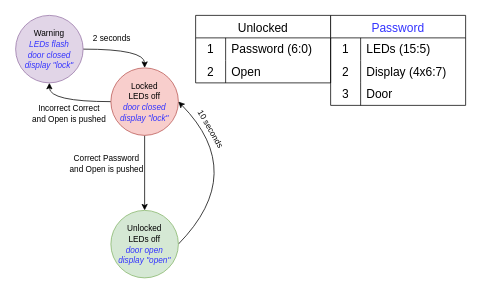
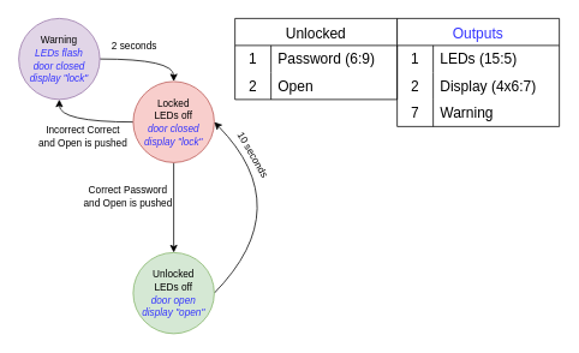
- <mxCell id="18" value="Password" style="shape=table;startSize=30;container=1;collapsible=0;childLayout=tableLayout;fixedRows=1;rowLines=0;fontStyle=0;strokeColor=default;fontSize=16;fontColor=#3333FF;" vertex="1" parent="1"><mxGeometry x="440" y="20" width="180" height="120" as="geometry" /></mxCell>
+ <mxCell id="18" value="Outputs" style="shape=table;startSize=30;container=1;collapsible=0;childLayout=tableLayout;fixedRows=1;rowLines=0;fontStyle=0;strokeColor=default;fontSize=16;fontColor=#3333FF;" vertex="1" parent="1"><mxGeometry x="440" y="20" width="180" height="120" as="geometry" /></mxCell>
- <mxCell id="9" value="Password (6:0)" style="shape=partialRectangle;html=1;whiteSpace=wrap;connectable=0;fillColor=none;top=0;left=0;bottom=0;right=0;align=left;spacingLeft=6;overflow=hidden;strokeColor=inherit;fontSize=16;" vertex="1" parent="7"><mxGeometry x="40" width="140" height="30" as="geometry"><mxRectangle width="140" height="30" as="alternateBounds" /></mxGeometry></mxCell>
+ <mxCell id="9" value="Password (6:9)" style="shape=partialRectangle;html=1;whiteSpace=wrap;connectable=0;fillColor=none;top=0;left=0;bottom=0;right=0;align=left;spacingLeft=6;overflow=hidden;strokeColor=inherit;fontSize=16;" vertex="1" parent="7"><mxGeometry x="40" width="140" height="30" as="geometry"><mxRectangle width="140" height="30" as="alternateBounds" /></mxGeometry></mxCell>
- <mxCell id="26" value="3" style="shape=partialRectangle;html=1;whiteSpace=wrap;connectable=0;fillColor=none;top=0;left=0;bottom=0;right=0;overflow=hidden;strokeColor=inherit;fontSize=16;" vertex="1" parent="25"><mxGeometry width="40" height="30" as="geometry"><mxRectangle width="40" height="30" as="alternateBounds" /></mxGeometry></mxCell>
+ <mxCell id="26" value="7" style="shape=partialRectangle;html=1;whiteSpace=wrap;connectable=0;fillColor=none;top=0;left=0;bottom=0;right=0;overflow=hidden;strokeColor=inherit;fontSize=16;" vertex="1" parent="25"><mxGeometry width="40" height="30" as="geometry"><mxRectangle width="40" height="30" as="alternateBounds" /></mxGeometry></mxCell>
- <mxCell id="27" value="Door" style="shape=partialRectangle;html=1;whiteSpace=wrap;connectable=0;fillColor=none;top=0;left=0;bottom=0;right=0;align=left;spacingLeft=6;overflow=hidden;strokeColor=inherit;fontSize=16;" vertex="1" parent="25"><mxGeometry x="40" width="140" height="30" as="geometry"><mxRectangle width="140" height="30" as="alternateBounds" /></mxGeometry></mxCell>
+ <mxCell id="27" value="Warning" style="shape=partialRectangle;html=1;whiteSpace=wrap;connectable=0;fillColor=none;top=0;left=0;bottom=0;right=0;align=left;spacingLeft=6;overflow=hidden;strokeColor=inherit;fontSize=16;" vertex="1" parent="25"><mxGeometry x="40" width="140" height="30" as="geometry"><mxRectangle width="140" height="30" as="alternateBounds" /></mxGeometry></mxCell>
